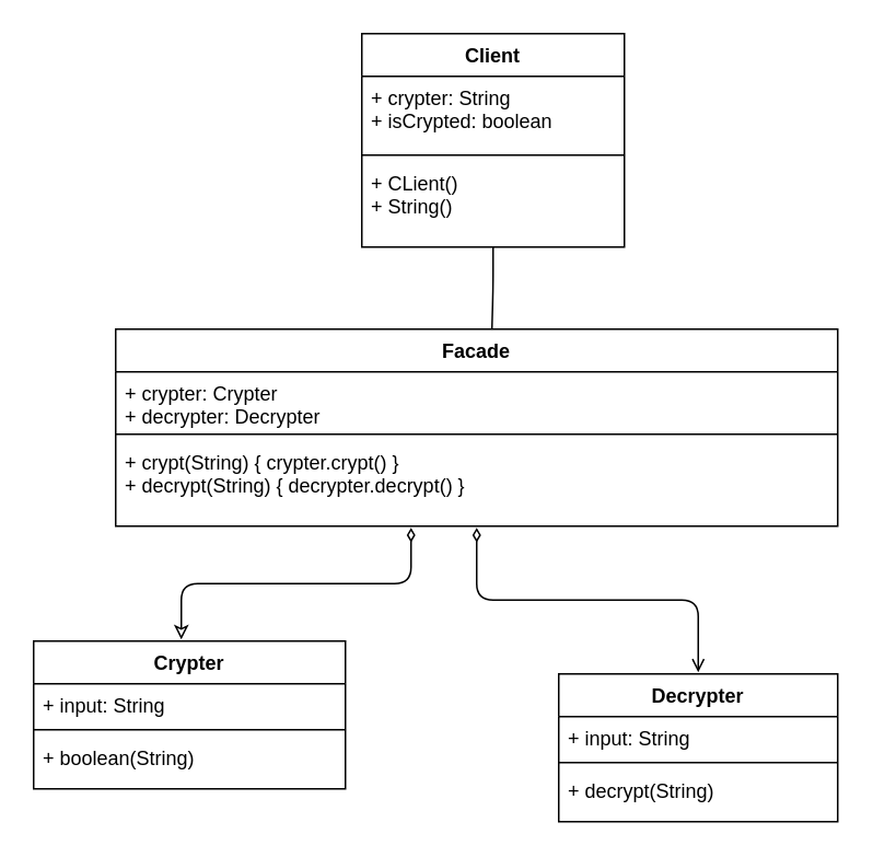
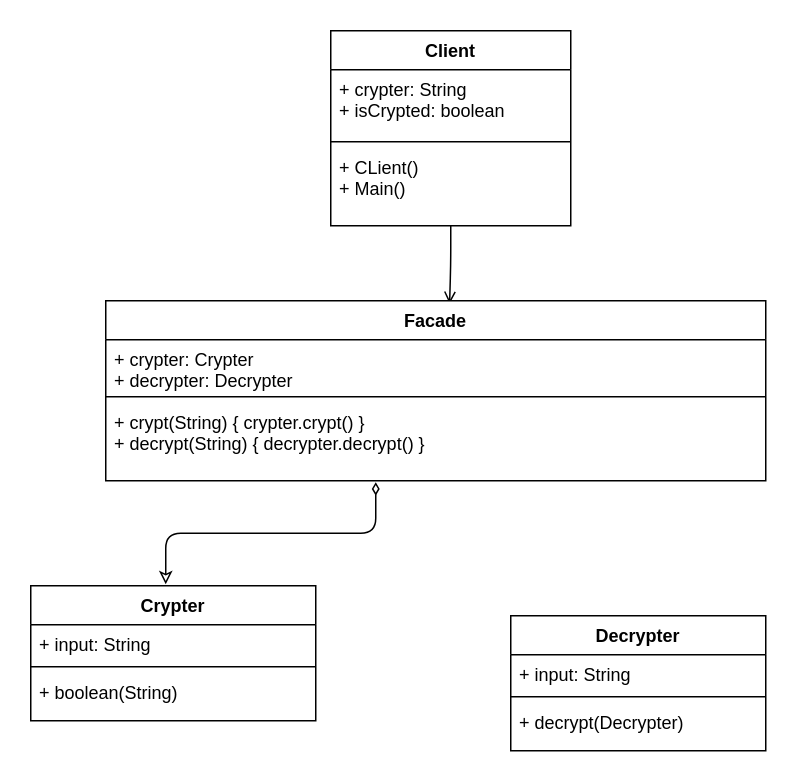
- <mxCell id="6" value="+ CLient() &#10;+ String()" style="text;strokeColor=none;fillColor=none;align=left;verticalAlign=top;spacingLeft=4;spacingRight=4;overflow=hidden;rotatable=0;points=[[0,0.5],[1,0.5]];portConstraint=eastwest;" vertex="1" parent="3"><mxGeometry y="78" width="160" height="52" as="geometry" /></mxCell>
+ <mxCell id="6" value="+ CLient() &#10;+ Main()" style="text;strokeColor=none;fillColor=none;align=left;verticalAlign=top;spacingLeft=4;spacingRight=4;overflow=hidden;rotatable=0;points=[[0,0.5],[1,0.5]];portConstraint=eastwest;" vertex="1" parent="3"><mxGeometry y="78" width="160" height="52" as="geometry" /></mxCell>
- <mxCell id="2" style="edgeStyle=orthogonalEdgeStyle;rounded=1;orthogonalLoop=1;jettySize=auto;html=1;entryX=0.521;entryY=0.017;entryDx=0;entryDy=0;entryPerimeter=0;endArrow=none;endFill=0;" edge="1" parent="1" source="3" target="9"><mxGeometry relative="1" as="geometry" /></mxCell>
+ <mxCell id="2" style="edgeStyle=orthogonalEdgeStyle;rounded=1;orthogonalLoop=1;jettySize=auto;html=1;entryX=0.521;entryY=0.017;entryDx=0;entryDy=0;entryPerimeter=0;endArrow=open;endFill=0;" edge="1" parent="1" source="3" target="9"><mxGeometry relative="1" as="geometry" /></mxCell>
- <mxCell id="8" style="edgeStyle=orthogonalEdgeStyle;rounded=1;sketch=0;orthogonalLoop=1;jettySize=auto;html=1;shadow=0;startArrow=diamondThin;startFill=0;endArrow=open;endFill=0;sourcePerimeterSpacing=1;targetPerimeterSpacing=1;" edge="1" parent="1" source="9" target="17"><mxGeometry relative="1" as="geometry" /></mxCell>
- <mxCell id="20" value="+ decrypt(String)" style="text;strokeColor=none;fillColor=none;align=left;verticalAlign=top;spacingLeft=4;spacingRight=4;overflow=hidden;rotatable=0;points=[[0,0.5],[1,0.5]];portConstraint=eastwest;" vertex="1" parent="17"><mxGeometry y="58" width="170" height="32" as="geometry" /></mxCell>
+ <mxCell id="20" value="+ decrypt(Decrypter)" style="text;strokeColor=none;fillColor=none;align=left;verticalAlign=top;spacingLeft=4;spacingRight=4;overflow=hidden;rotatable=0;points=[[0,0.5],[1,0.5]];portConstraint=eastwest;" vertex="1" parent="17"><mxGeometry y="58" width="170" height="32" as="geometry" /></mxCell>
